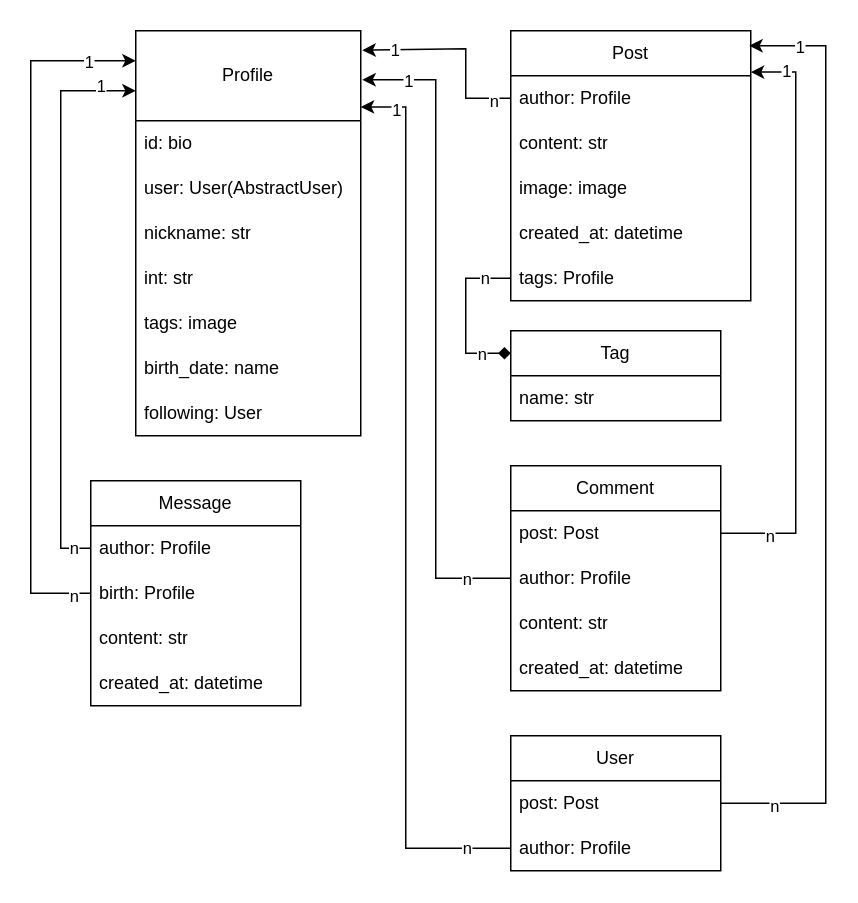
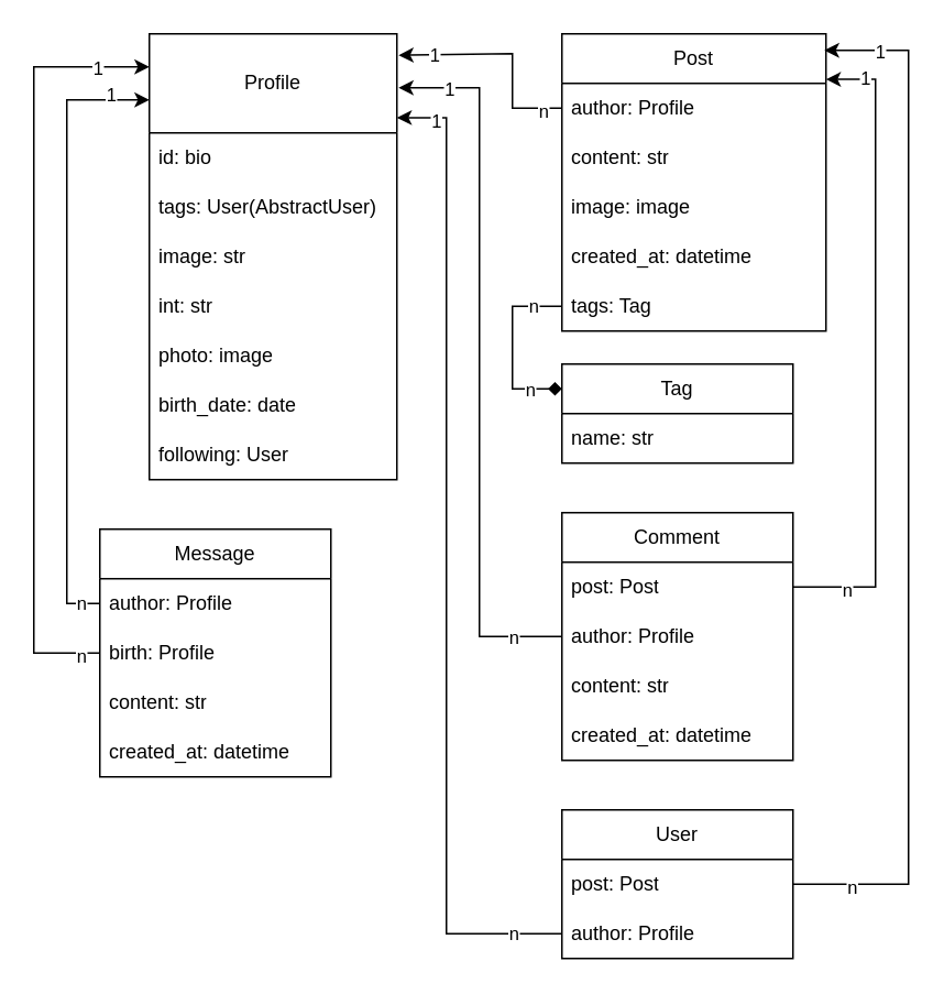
- <mxCell id="13" value="user: User(AbstractUser)" style="text;strokeColor=none;fillColor=none;align=left;verticalAlign=middle;spacingLeft=4;spacingRight=4;overflow=hidden;points=[[0,0.5],[1,0.5]];portConstraint=eastwest;rotatable=0;whiteSpace=wrap;html=1;" parent="11" vertex="1"><mxGeometry y="90" width="150" height="30" as="geometry" /></mxCell>
+ <mxCell id="13" value="tags: User(AbstractUser)" style="text;strokeColor=none;fillColor=none;align=left;verticalAlign=middle;spacingLeft=4;spacingRight=4;overflow=hidden;points=[[0,0.5],[1,0.5]];portConstraint=eastwest;rotatable=0;whiteSpace=wrap;html=1;" parent="11" vertex="1"><mxGeometry y="90" width="150" height="30" as="geometry" /></mxCell>
- <mxCell id="14" value="nickname: str" style="text;strokeColor=none;fillColor=none;align=left;verticalAlign=middle;spacingLeft=4;spacingRight=4;overflow=hidden;points=[[0,0.5],[1,0.5]];portConstraint=eastwest;rotatable=0;whiteSpace=wrap;html=1;" parent="11" vertex="1"><mxGeometry y="120" width="150" height="30" as="geometry" /></mxCell>
+ <mxCell id="14" value="image: str" style="text;strokeColor=none;fillColor=none;align=left;verticalAlign=middle;spacingLeft=4;spacingRight=4;overflow=hidden;points=[[0,0.5],[1,0.5]];portConstraint=eastwest;rotatable=0;whiteSpace=wrap;html=1;" parent="11" vertex="1"><mxGeometry y="120" width="150" height="30" as="geometry" /></mxCell>
- <mxCell id="7" value="tags: Profile" style="text;strokeColor=none;fillColor=none;align=left;verticalAlign=middle;spacingLeft=4;spacingRight=4;overflow=hidden;points=[[0,0.5],[1,0.5]];portConstraint=eastwest;rotatable=0;whiteSpace=wrap;html=1;" vertex="1" parent="2"><mxGeometry y="150" width="160" height="30" as="geometry" /></mxCell>
+ <mxCell id="7" value="tags: Tag" style="text;strokeColor=none;fillColor=none;align=left;verticalAlign=middle;spacingLeft=4;spacingRight=4;overflow=hidden;points=[[0,0.5],[1,0.5]];portConstraint=eastwest;rotatable=0;whiteSpace=wrap;html=1;" vertex="1" parent="2"><mxGeometry y="150" width="160" height="30" as="geometry" /></mxCell>
- <mxCell id="16" value="tags: image" style="text;strokeColor=none;fillColor=none;align=left;verticalAlign=middle;spacingLeft=4;spacingRight=4;overflow=hidden;points=[[0,0.5],[1,0.5]];portConstraint=eastwest;rotatable=0;whiteSpace=wrap;html=1;" parent="11" vertex="1"><mxGeometry y="180" width="150" height="30" as="geometry" /></mxCell>
+ <mxCell id="16" value="photo: image" style="text;strokeColor=none;fillColor=none;align=left;verticalAlign=middle;spacingLeft=4;spacingRight=4;overflow=hidden;points=[[0,0.5],[1,0.5]];portConstraint=eastwest;rotatable=0;whiteSpace=wrap;html=1;" parent="11" vertex="1"><mxGeometry y="180" width="150" height="30" as="geometry" /></mxCell>
- <mxCell id="17" value="birth_date: name" style="text;strokeColor=none;fillColor=none;align=left;verticalAlign=middle;spacingLeft=4;spacingRight=4;overflow=hidden;points=[[0,0.5],[1,0.5]];portConstraint=eastwest;rotatable=0;whiteSpace=wrap;html=1;" parent="11" vertex="1"><mxGeometry y="210" width="150" height="30" as="geometry" /></mxCell>
+ <mxCell id="17" value="birth_date: date" style="text;strokeColor=none;fillColor=none;align=left;verticalAlign=middle;spacingLeft=4;spacingRight=4;overflow=hidden;points=[[0,0.5],[1,0.5]];portConstraint=eastwest;rotatable=0;whiteSpace=wrap;html=1;" parent="11" vertex="1"><mxGeometry y="210" width="150" height="30" as="geometry" /></mxCell>
